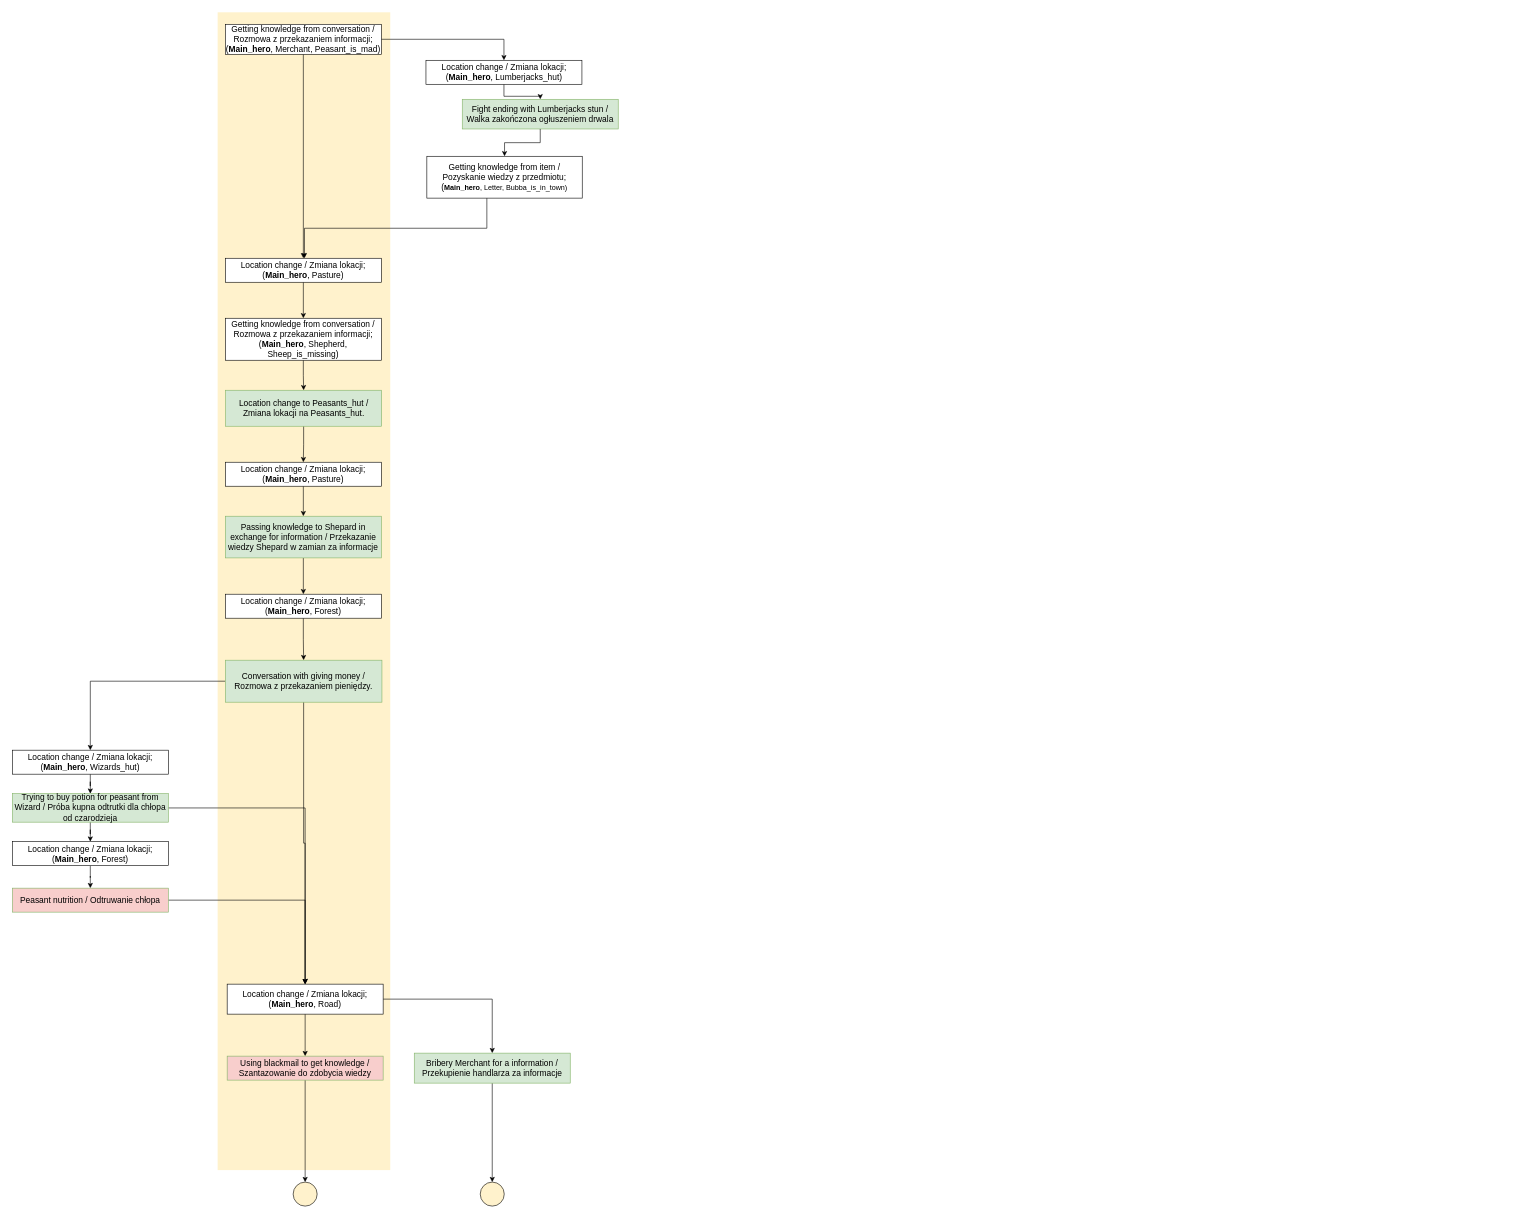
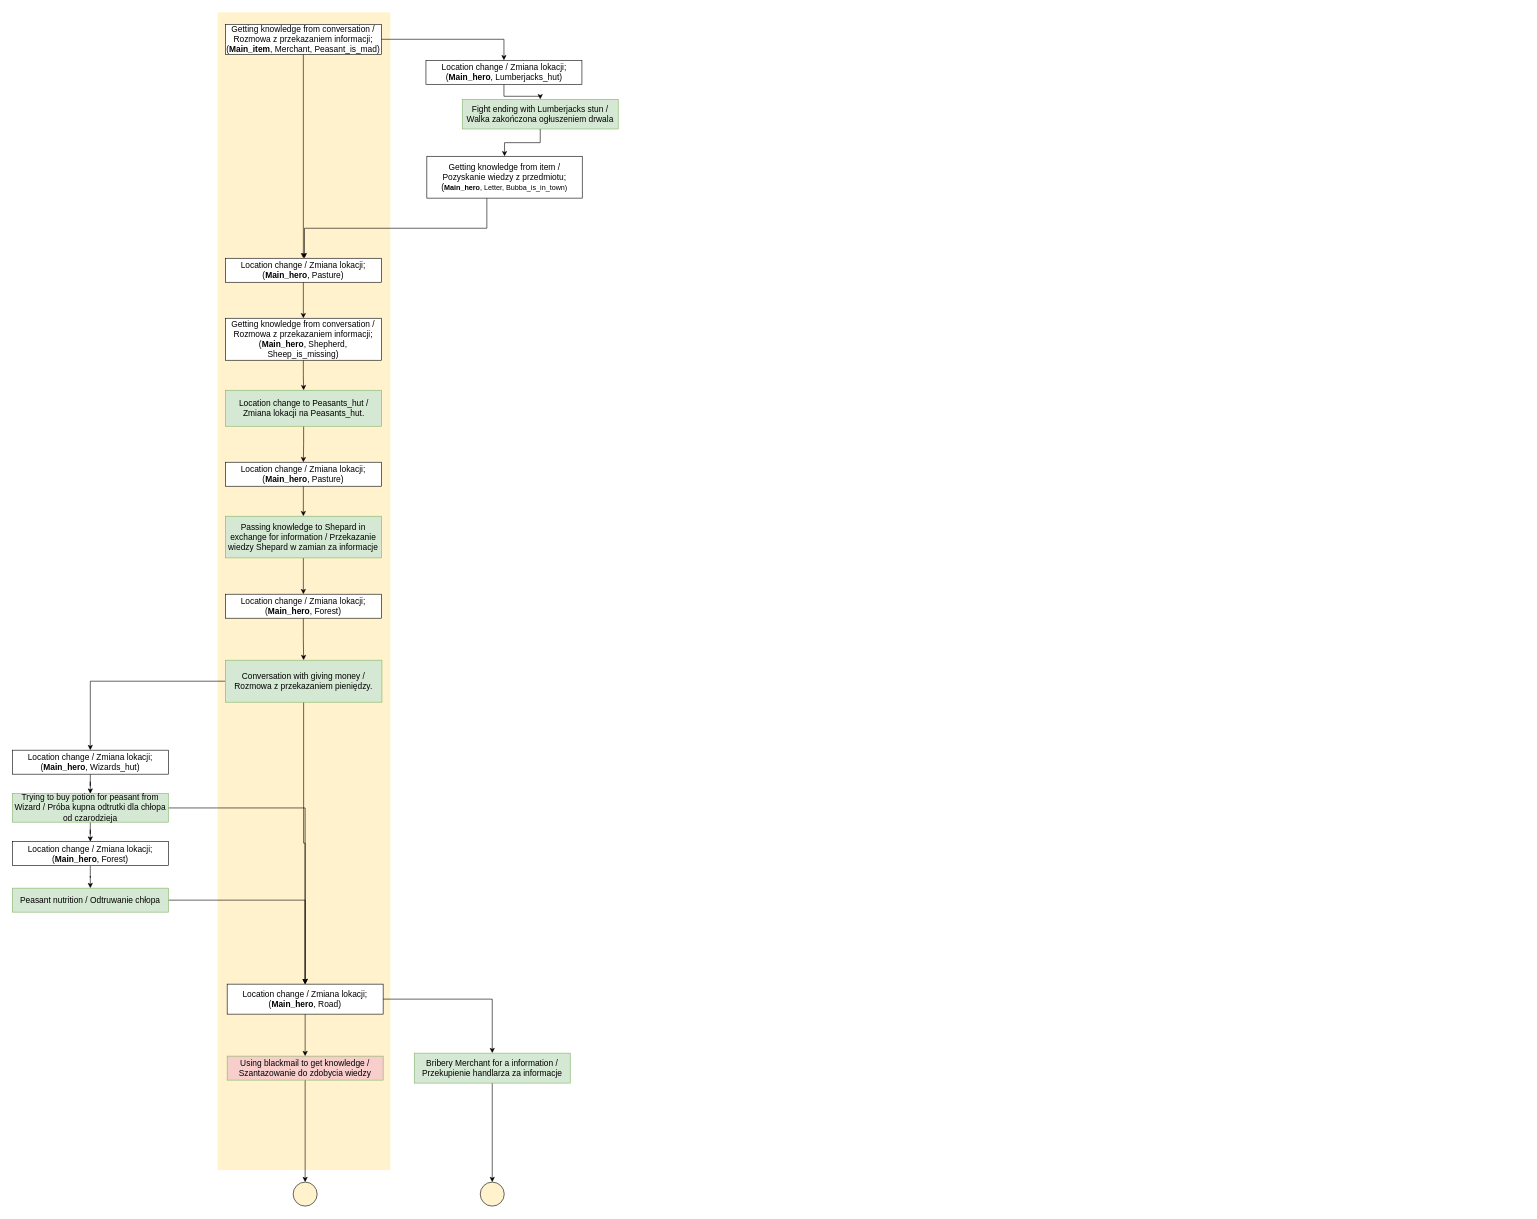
- <mxCell id="10" value="Getting knowledge from conversation / Rozmowa z przekazaniem informacji; &lt;span style=&quot;font-family: &amp;quot;arial&amp;quot;&quot;&gt;(&lt;/span&gt;&lt;b&gt;Main_hero&lt;/b&gt;, Merchant, Peasant_is_mad&lt;span style=&quot;font-family: arial; background-color: initial;&quot;&gt;)&lt;/span&gt;" style="rounded=0;whiteSpace=wrap;html=1;sketch=0;align=center;fontSize=14;" parent="1" vertex="1"><mxGeometry x="375.12" y="40" width="260" height="50" as="geometry" /></mxCell>
+ <mxCell id="10" value="Getting knowledge from conversation / Rozmowa z przekazaniem informacji; &lt;span style=&quot;font-family: &amp;quot;arial&amp;quot;&quot;&gt;(&lt;/span&gt;&lt;b&gt;Main_item&lt;/b&gt;, Merchant, Peasant_is_mad&lt;span style=&quot;font-family: arial; background-color: initial;&quot;&gt;)&lt;/span&gt;" style="rounded=0;whiteSpace=wrap;html=1;sketch=0;align=center;fontSize=14;" parent="1" vertex="1"><mxGeometry x="375.12" y="40" width="260" height="50" as="geometry" /></mxCell>
- <mxCell id="31" value="&lt;font face=&quot;arial&quot;&gt;Peasant nutrition / Odtruwanie chłopa&lt;/font&gt;" style="rounded=0;whiteSpace=wrap;html=1;align=center;fontSize=14;fillColor=#f8cecc;strokeColor=#82b366;" parent="1" vertex="1"><mxGeometry x="20" y="1480" width="260" height="40" as="geometry" /></mxCell>
+ <mxCell id="31" value="&lt;font face=&quot;arial&quot;&gt;Peasant nutrition / Odtruwanie chłopa&lt;/font&gt;" style="rounded=0;whiteSpace=wrap;html=1;align=center;fontSize=14;fillColor=#d5e8d4;strokeColor=#82b366;" parent="1" vertex="1"><mxGeometry x="20" y="1480" width="260" height="40" as="geometry" /></mxCell>
